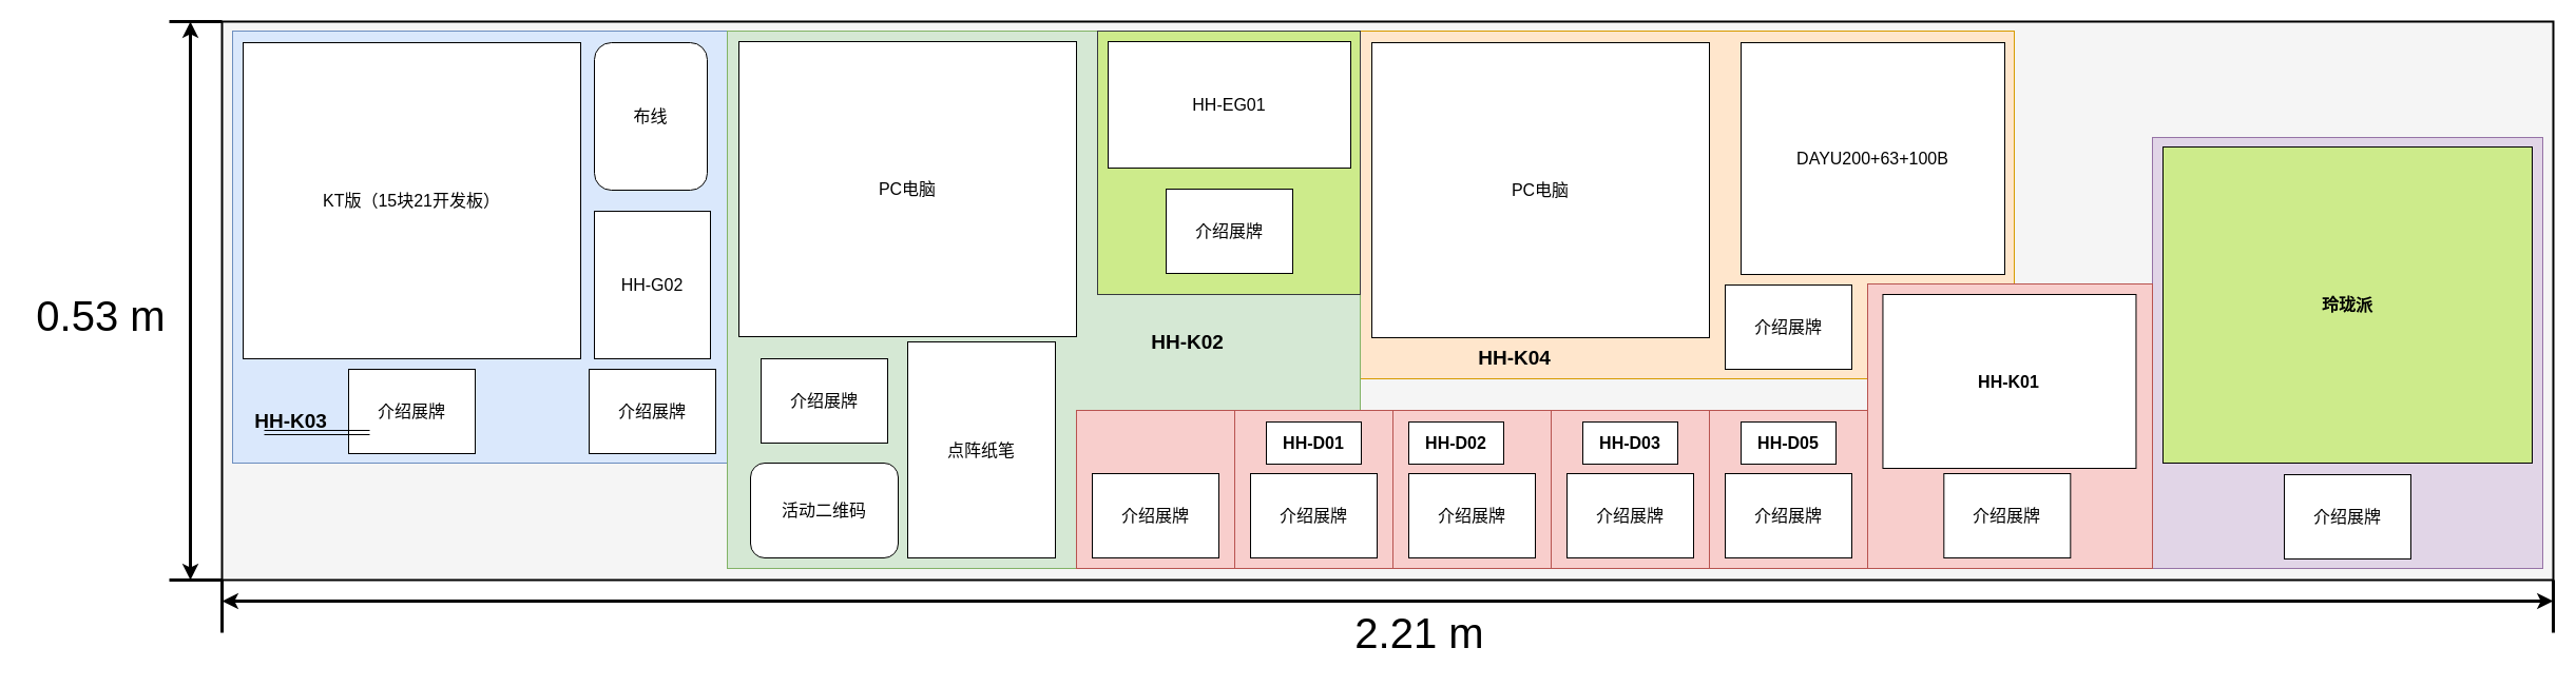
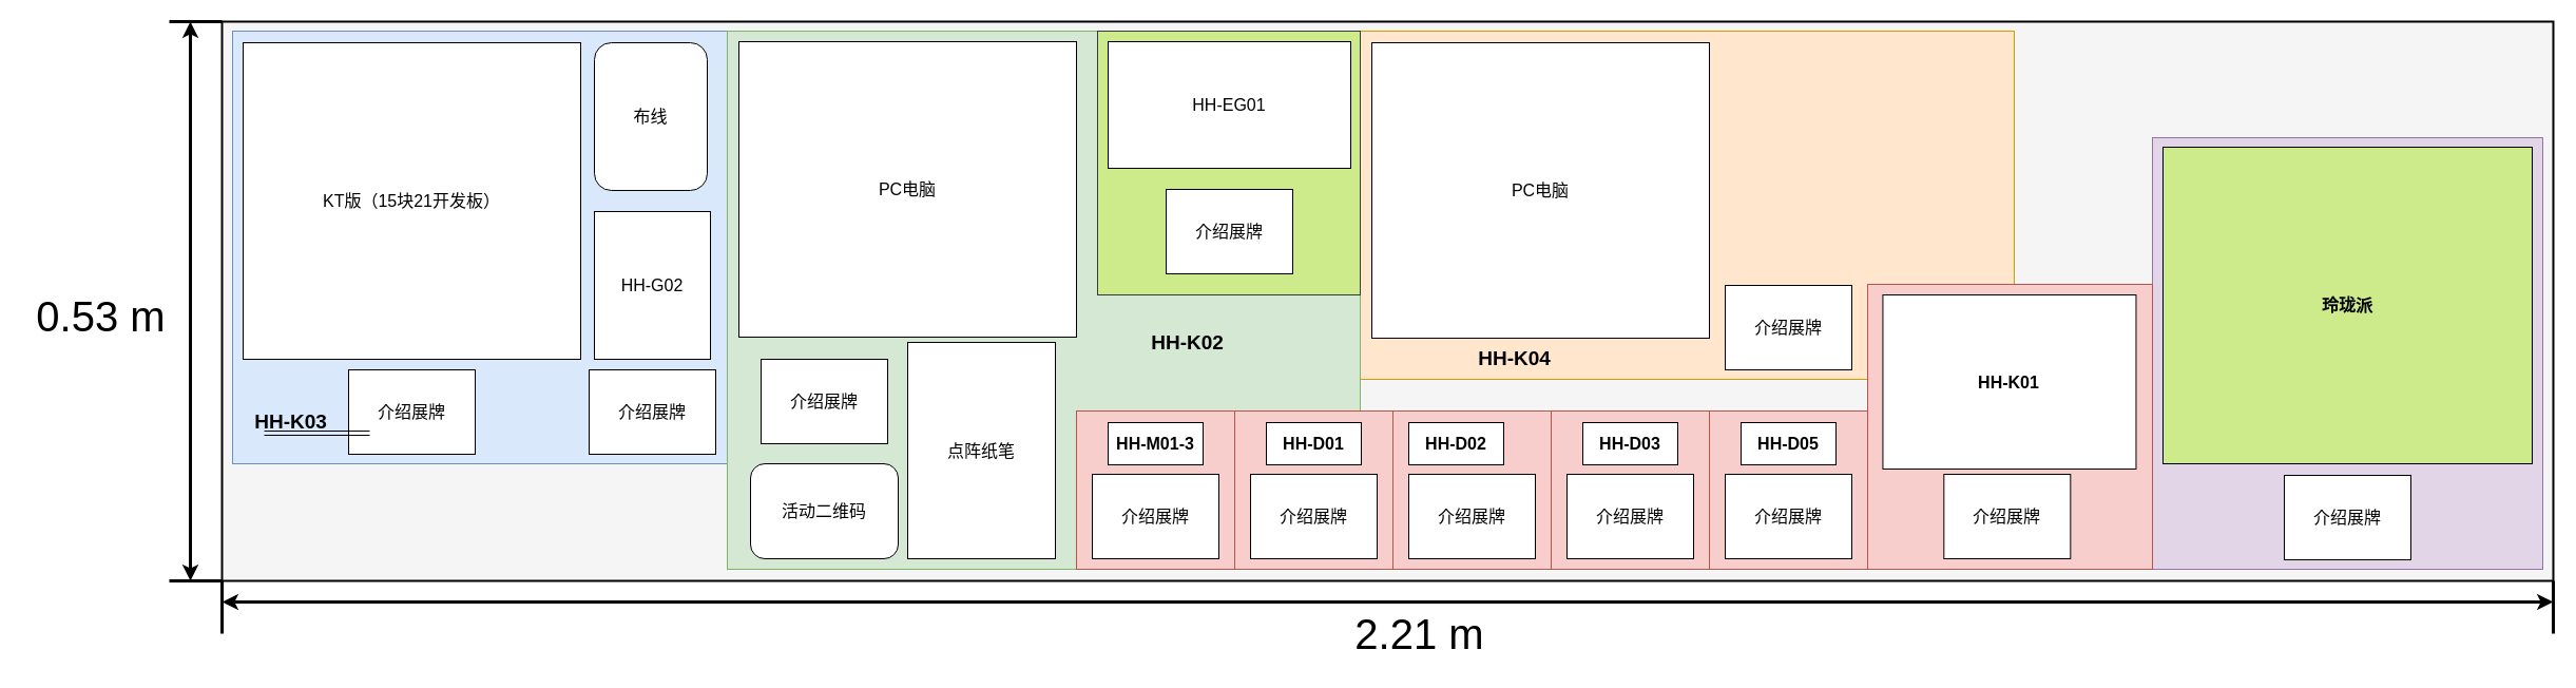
- <mxCell id="43" value="DAYU200+63+100B" style="rounded=0;whiteSpace=wrap;html=1;fontSize=16;" vertex="1" parent="1"><mxGeometry x="1650" y="40" width="250" height="220" as="geometry" /></mxCell>
+ <mxCell id="25" value="HH-M01-3" style="rounded=0;whiteSpace=wrap;html=1;fontSize=16;fontStyle=1" vertex="1" parent="23"><mxGeometry x="30" y="21" width="90" height="40" as="geometry" /></mxCell>
